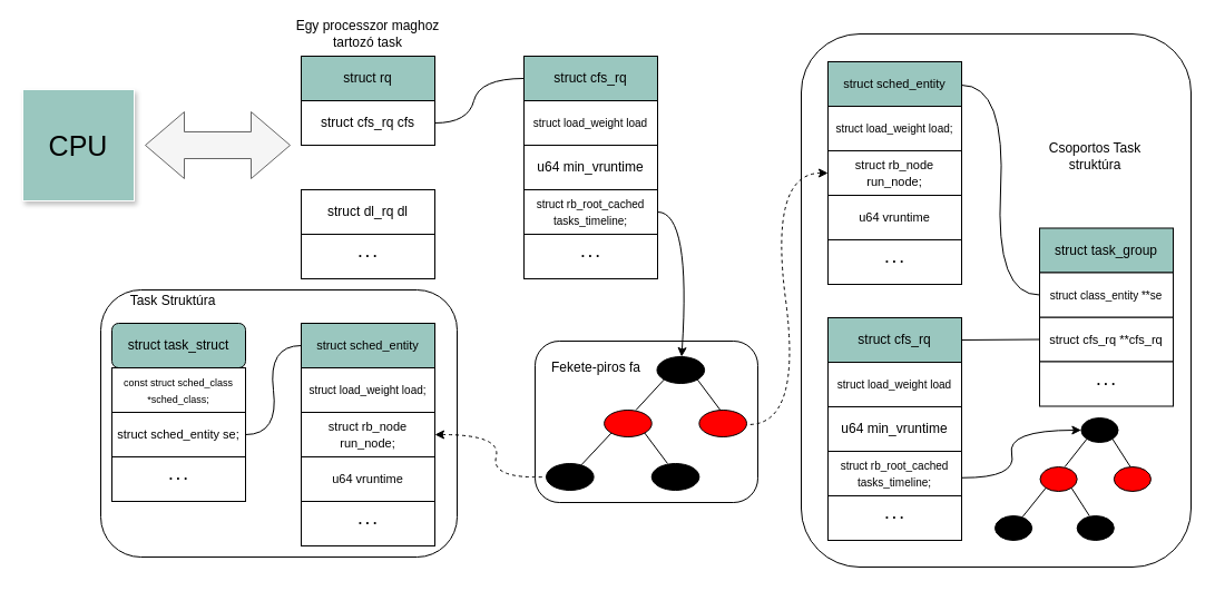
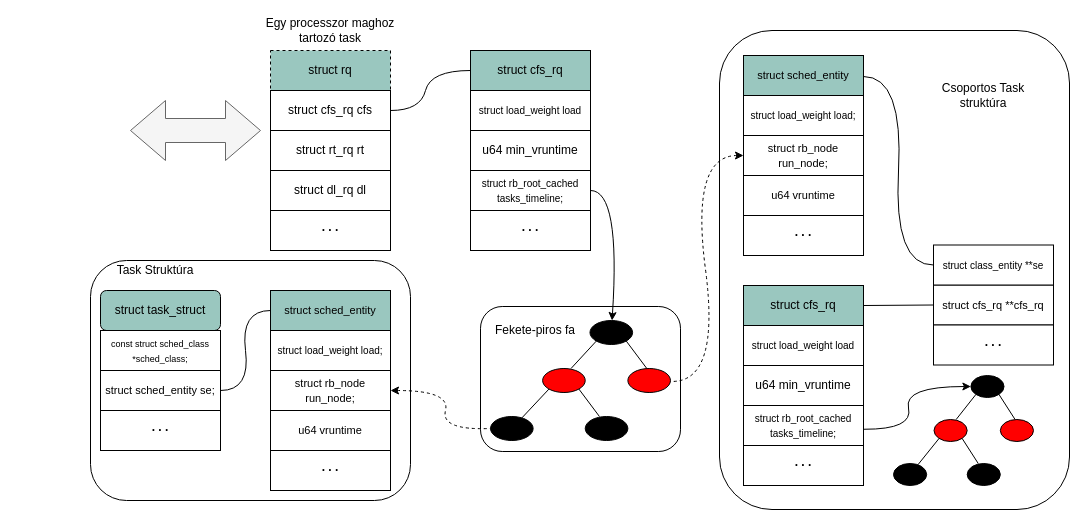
- <mxCell id="4" value="struct rq" style="rounded=0;whiteSpace=wrap;html=1;fillColor=#9AC7BF;" parent="1" vertex="1"><mxGeometry x="270" y="50" width="120" height="40" as="geometry" /></mxCell>
+ <mxCell id="4" value="struct rq" style="rounded=0;whiteSpace=wrap;html=1;fillColor=#9AC7BF;dashed=1;" parent="1" vertex="1"><mxGeometry x="270" y="50" width="120" height="40" as="geometry" /></mxCell>
- <mxCell id="2" value="&lt;font style=&quot;font-size: 25px&quot;&gt;CPU&lt;/font&gt;" style="rounded=0;whiteSpace=wrap;html=1;shadow=1;strokeColor=#FFFFFF;fillColor=#9AC7BF;glass=0;" parent="1" vertex="1"><mxGeometry x="20" y="80" width="100" height="100" as="geometry" /></mxCell>
- <mxCell id="56" value="Csoportos Task struktúra" style="text;html=1;strokeColor=none;fillColor=none;align=center;verticalAlign=middle;whiteSpace=wrap;rounded=0;" parent="1" vertex="1"><mxGeometry x="923" y="120" width="120" height="40" as="geometry" /></mxCell>
+ <mxCell id="56" value="Csoportos Task struktúra" style="text;html=1;strokeColor=none;fillColor=none;align=center;verticalAlign=middle;whiteSpace=wrap;rounded=0;" parent="1" vertex="1"><mxGeometry x="923" y="75" width="120" height="40" as="geometry" /></mxCell>
+ <mxCell id="5" value="struct rt_rq rt" style="rounded=0;whiteSpace=wrap;html=1;" parent="1" vertex="1"><mxGeometry x="270" y="130" width="120" height="40" as="geometry" /></mxCell>
- <mxCell id="40" value="struct task_group" style="rounded=0;whiteSpace=wrap;html=1;fillColor=#9AC7BF;" parent="1" vertex="1"><mxGeometry x="933" y="204.5" width="120" height="40" as="geometry" /></mxCell>
